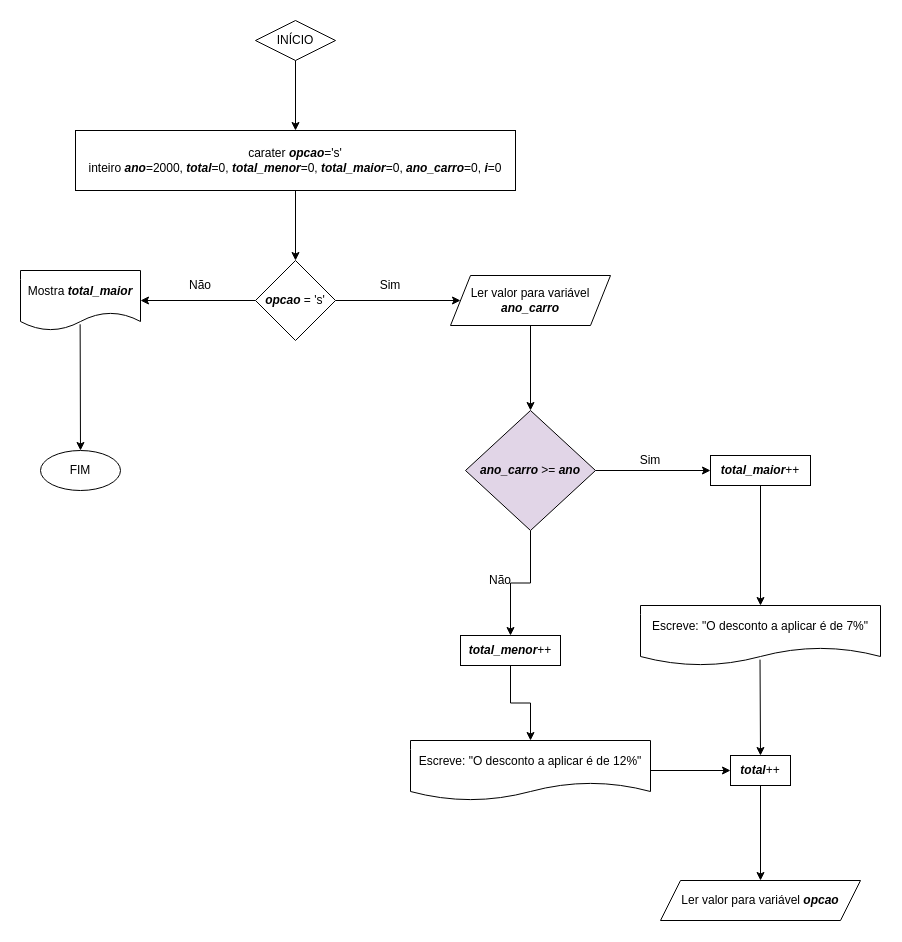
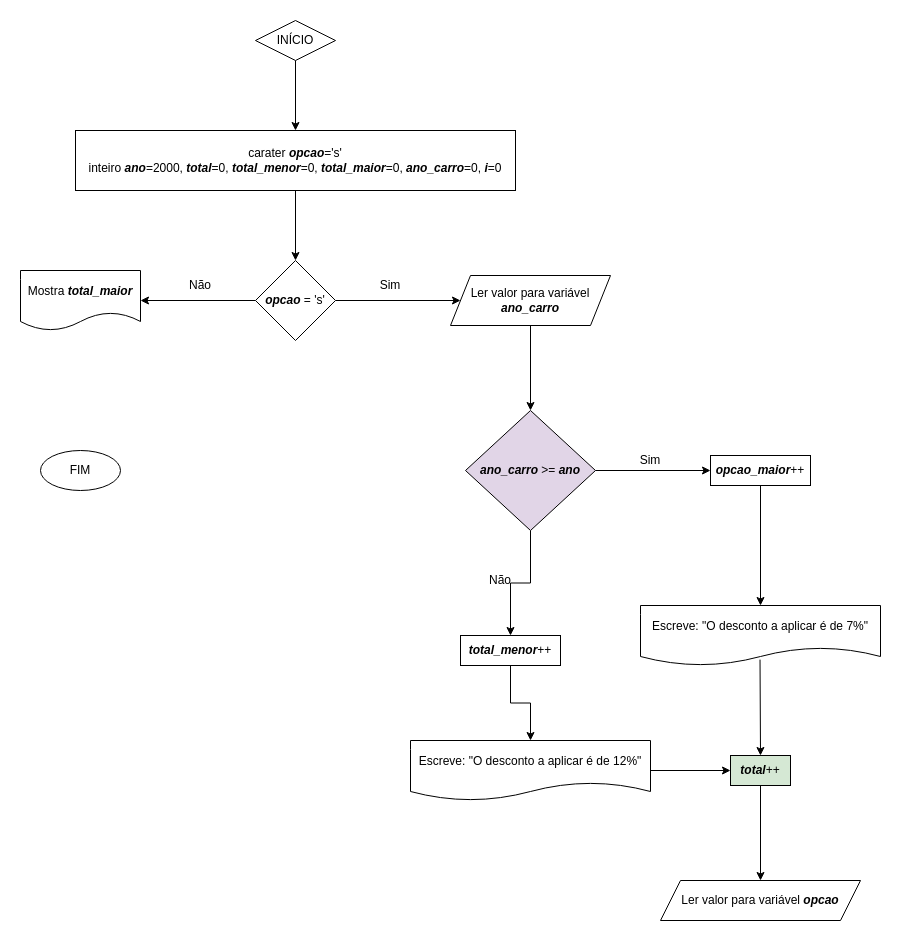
- <mxCell id="27" value="" style="endArrow=classic;html=1;entryX=0.5;entryY=0;entryDx=0;entryDy=0;exitX=0.497;exitY=0.897;exitDx=0;exitDy=0;exitPerimeter=0;" edge="1" parent="1" source="25" target="26"><mxGeometry width="50" height="50" relative="1" as="geometry"><mxPoint x="340" y="450" as="sourcePoint" /><mxPoint x="390" y="400" as="targetPoint" /></mxGeometry></mxCell>
- <mxCell id="15" value="&lt;b&gt;&lt;i&gt;total_maior&lt;/i&gt;&lt;/b&gt;++" style="rounded=0;whiteSpace=wrap;html=1;" vertex="1" parent="1"><mxGeometry x="710" y="455" width="100" height="30" as="geometry" /></mxCell>
+ <mxCell id="15" value="&lt;b&gt;&lt;i&gt;opcao_maior&lt;/i&gt;&lt;/b&gt;++" style="rounded=0;whiteSpace=wrap;html=1;" vertex="1" parent="1"><mxGeometry x="710" y="455" width="100" height="30" as="geometry" /></mxCell>
- <mxCell id="22" value="&lt;b&gt;&lt;i&gt;total&lt;/i&gt;&lt;/b&gt;++" style="rounded=0;whiteSpace=wrap;html=1;" vertex="1" parent="1"><mxGeometry x="730" y="755" width="60" height="30" as="geometry" /></mxCell>
+ <mxCell id="22" value="&lt;b&gt;&lt;i&gt;total&lt;/i&gt;&lt;/b&gt;++" style="rounded=0;whiteSpace=wrap;html=1;fillColor=#d5e8d4;" vertex="1" parent="1"><mxGeometry x="730" y="755" width="60" height="30" as="geometry" /></mxCell>
